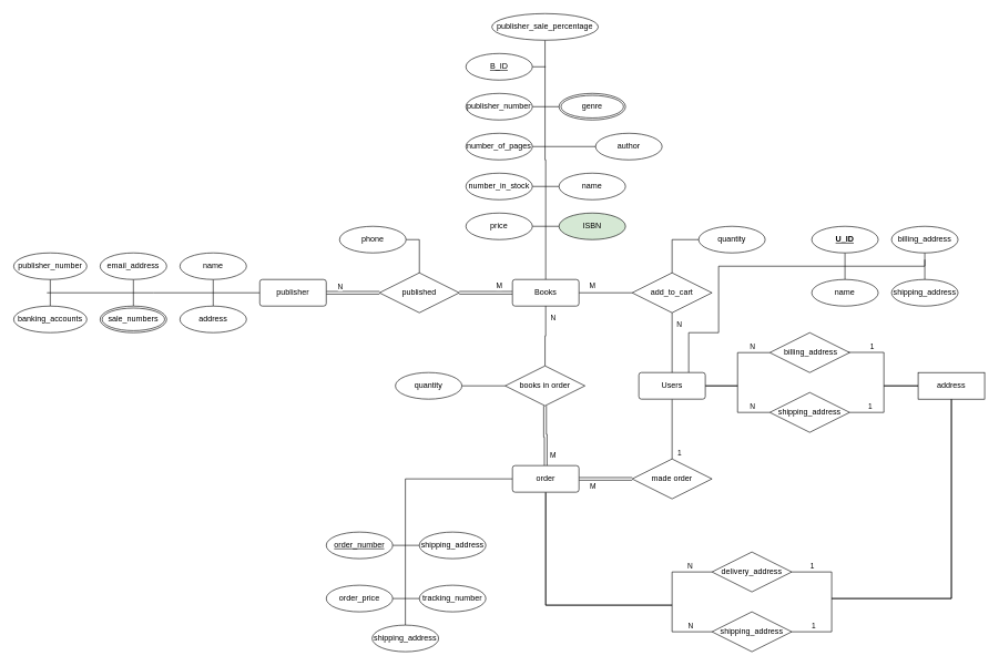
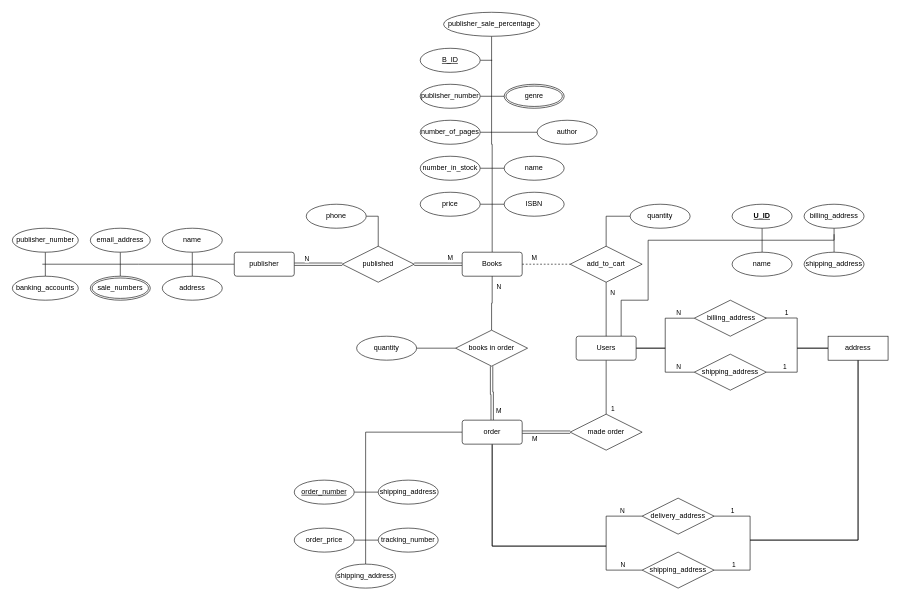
- <mxCell id="47" value="ISBN" style="ellipse;whiteSpace=wrap;html=1;align=center;fillColor=#d5e8d4;" parent="1" vertex="1"><mxGeometry x="840" y="320" width="100" height="40" as="geometry" /></mxCell>
+ <mxCell id="47" value="ISBN" style="ellipse;whiteSpace=wrap;html=1;align=center;" parent="1" vertex="1"><mxGeometry x="840" y="320" width="100" height="40" as="geometry" /></mxCell>
- <mxCell id="3" value="M" style="edgeStyle=orthogonalEdgeStyle;rounded=0;orthogonalLoop=1;jettySize=auto;html=1;exitX=1;exitY=0.5;exitDx=0;exitDy=0;entryX=0;entryY=0.5;entryDx=0;entryDy=0;strokeColor=default;endArrow=none;endFill=0;" parent="1" source="5" target="34" edge="1"><mxGeometry x="-0.5" y="10" relative="1" as="geometry"><mxPoint as="offset" /></mxGeometry></mxCell>
+ <mxCell id="3" value="M" style="edgeStyle=orthogonalEdgeStyle;rounded=0;orthogonalLoop=1;jettySize=auto;html=1;exitX=1;exitY=0.5;exitDx=0;exitDy=0;entryX=0;entryY=0.5;entryDx=0;entryDy=0;strokeColor=default;endArrow=none;endFill=0;dashed=1;" parent="1" source="5" target="34" edge="1"><mxGeometry x="-0.5" y="10" relative="1" as="geometry"><mxPoint as="offset" /></mxGeometry></mxCell>
